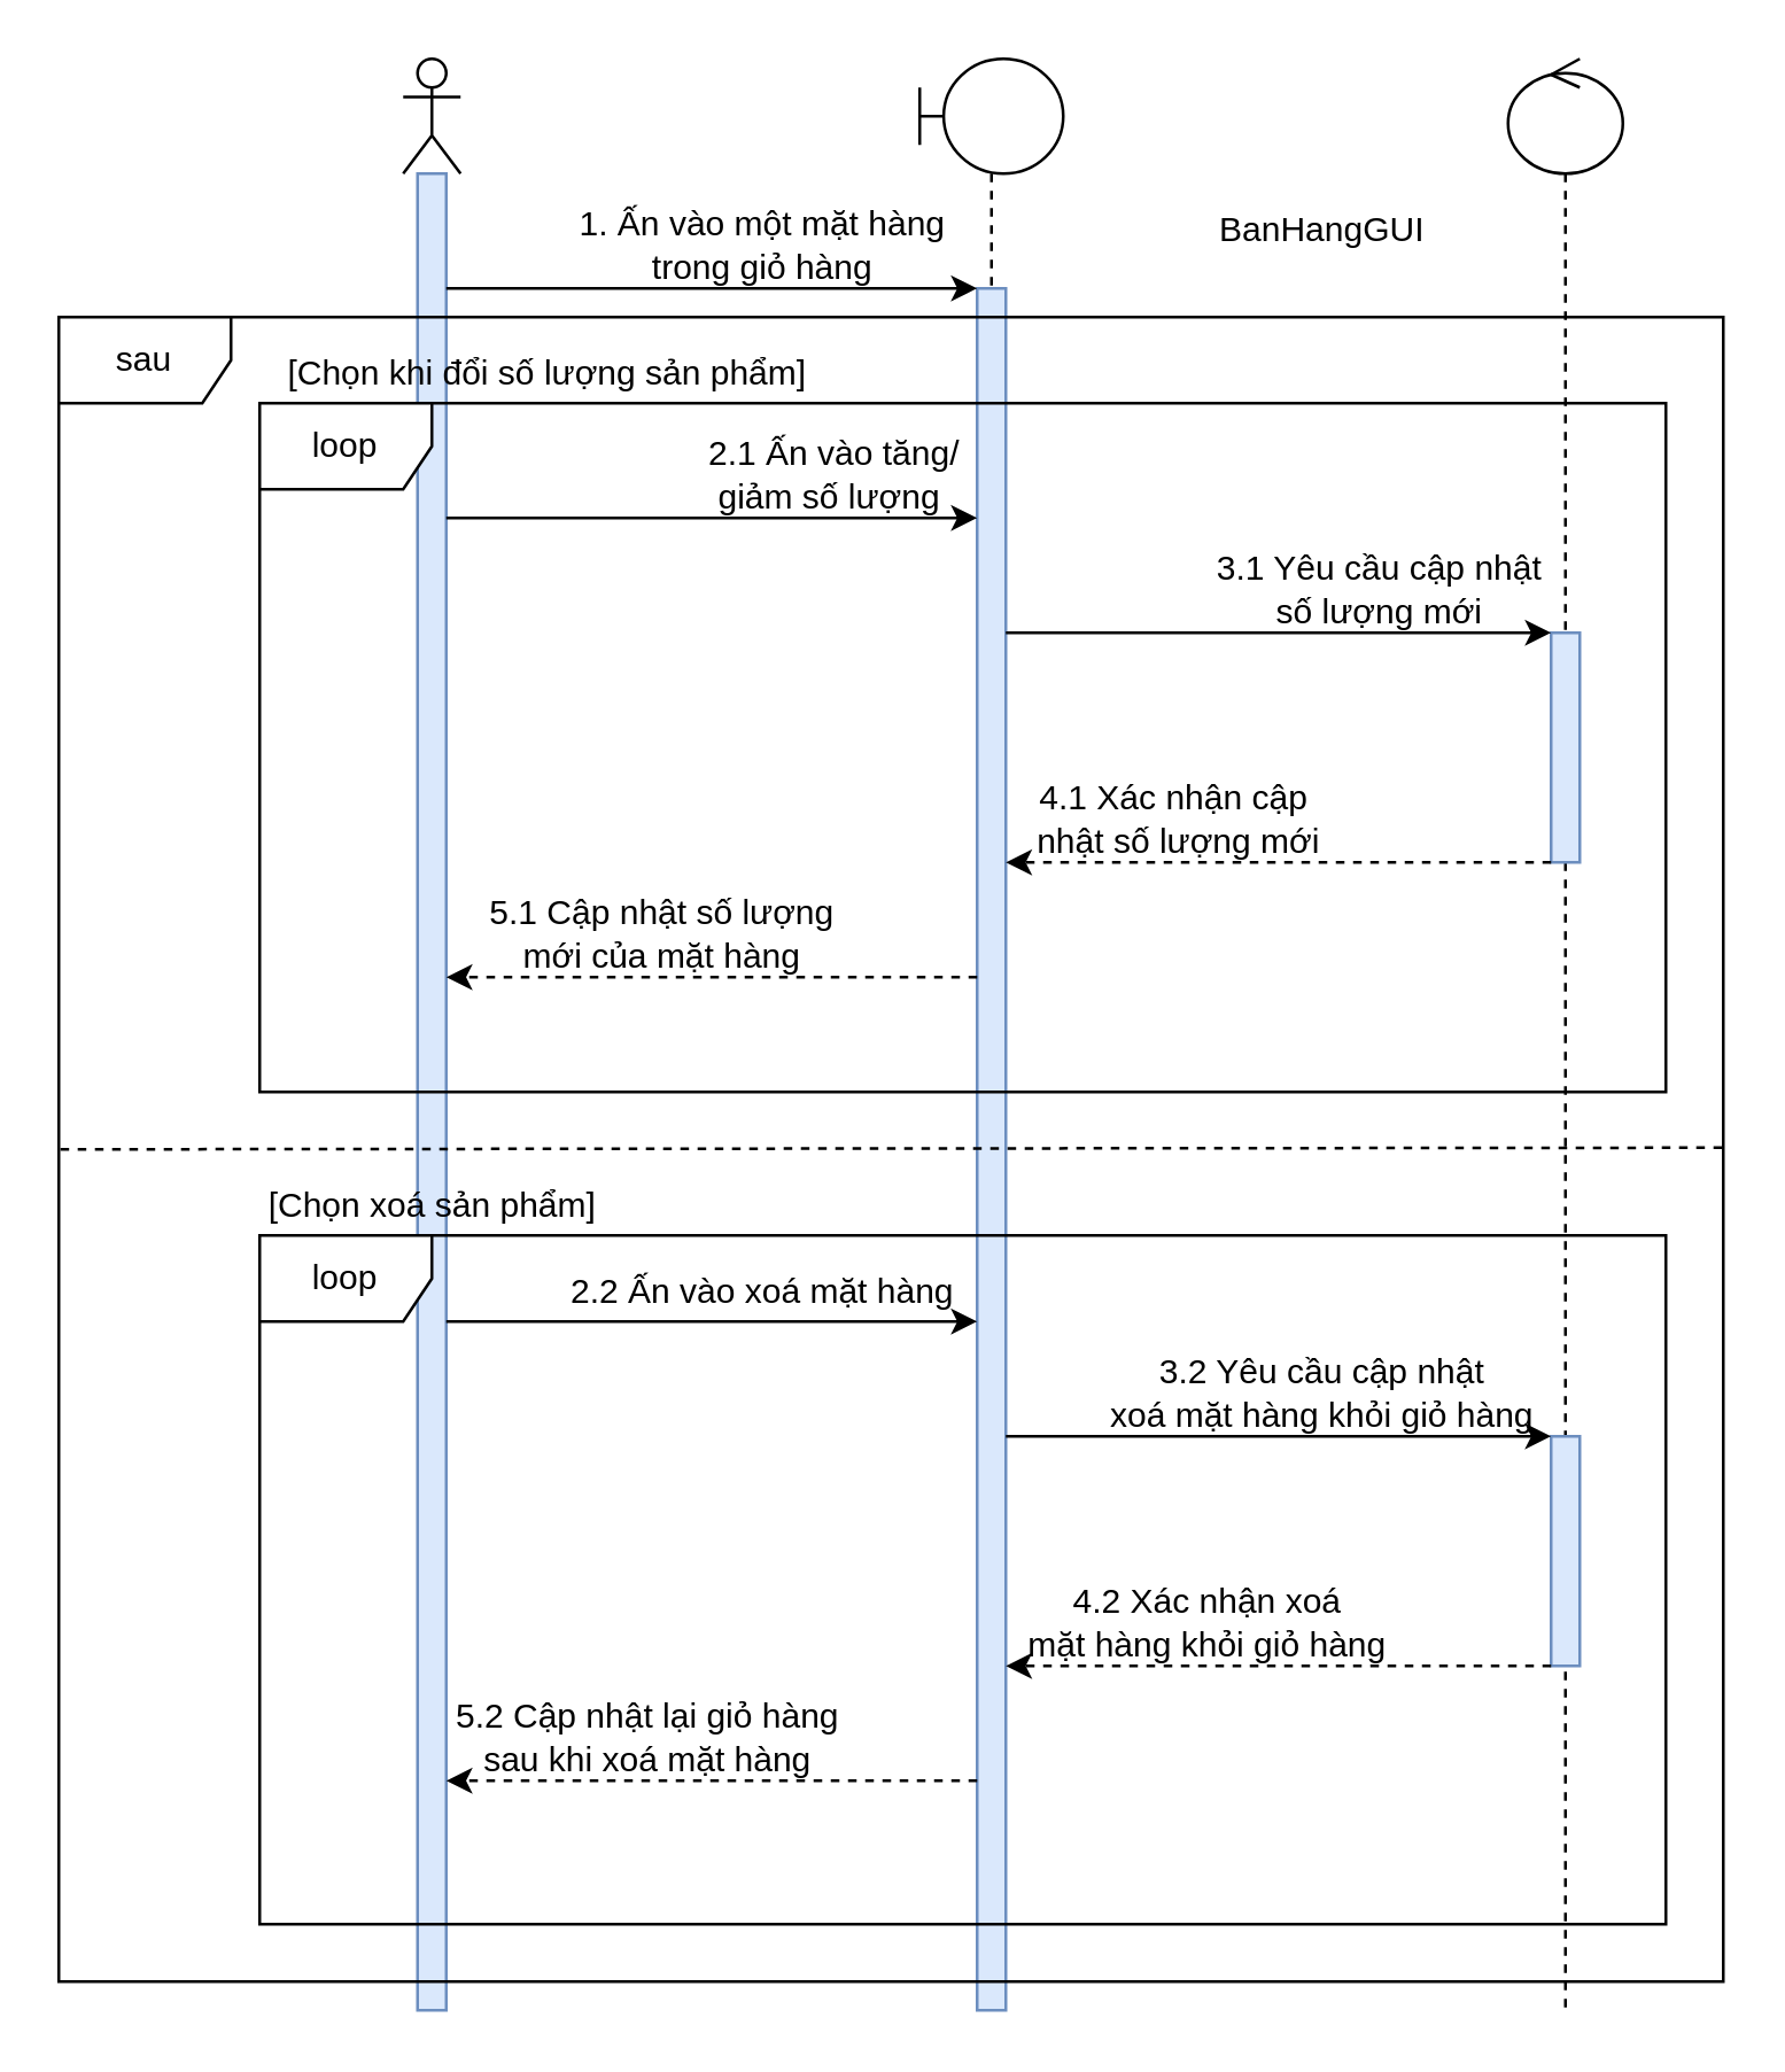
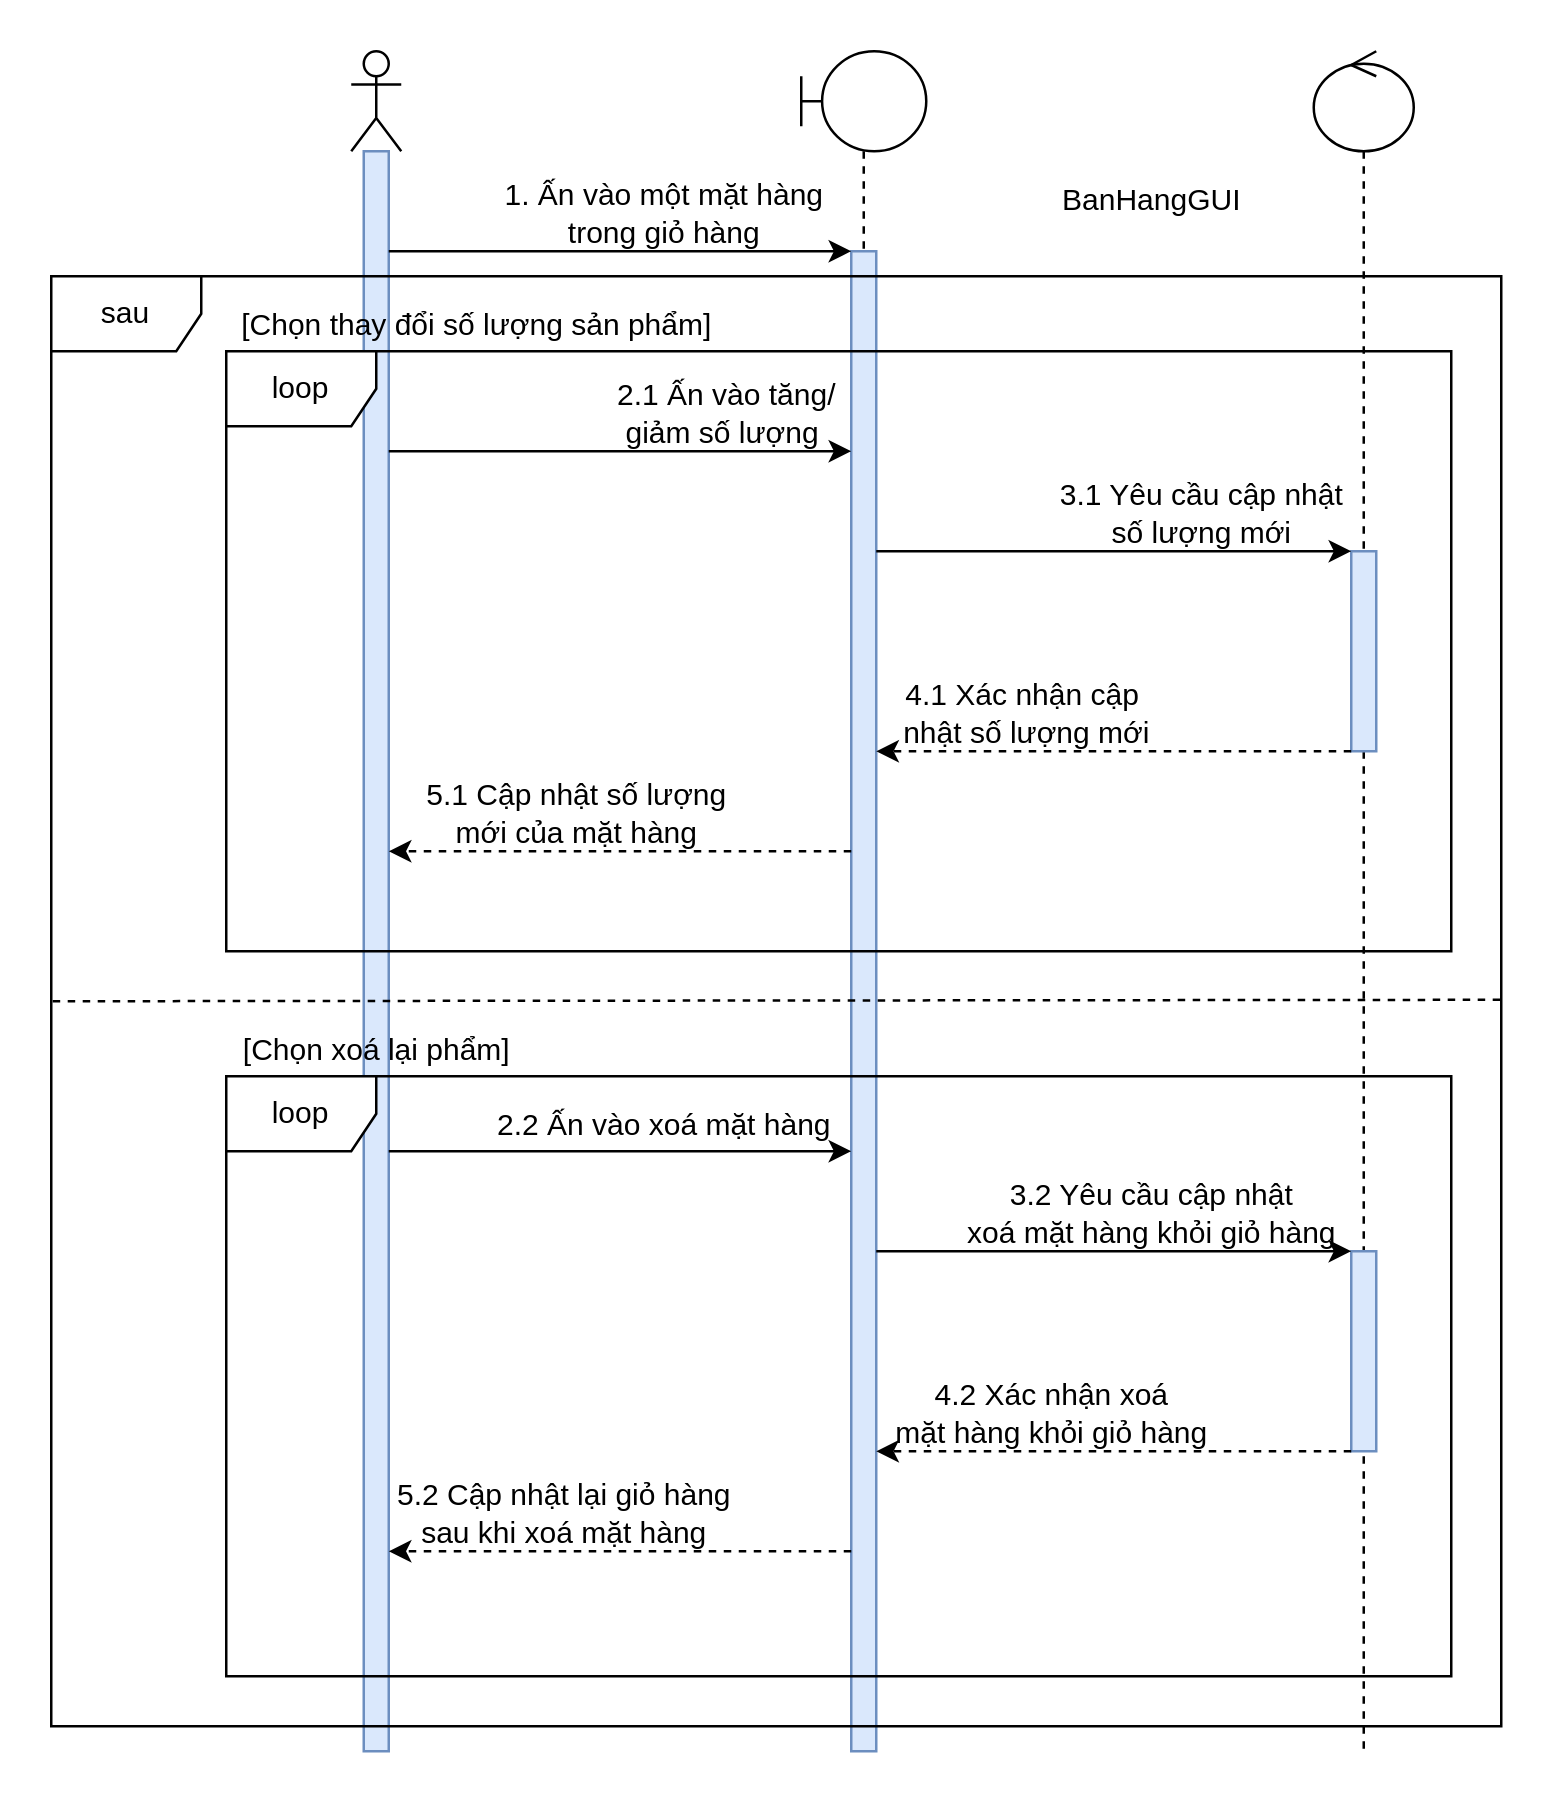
- <mxCell id="31" value="[Chọn khi đổi số lượng sản phẩm]" style="text;html=1;align=center;verticalAlign=middle;resizable=0;points=[];autosize=1;strokeColor=none;fillColor=none;" parent="1" vertex="1"><mxGeometry x="90" y="120" width="200" height="20" as="geometry" /></mxCell>
+ <mxCell id="31" value="[Chọn thay đổi số lượng sản phẩm]" style="text;html=1;align=center;verticalAlign=middle;resizable=0;points=[];autosize=1;strokeColor=none;fillColor=none;" parent="1" vertex="1"><mxGeometry x="90" y="120" width="200" height="20" as="geometry" /></mxCell>
- <mxCell id="32" value="[Chọn xoá sản phẩm]" style="text;html=1;align=center;verticalAlign=middle;resizable=0;points=[];autosize=1;strokeColor=none;fillColor=none;" parent="1" vertex="1"><mxGeometry x="85" y="410" width="130" height="20" as="geometry" /></mxCell>
+ <mxCell id="32" value="[Chọn xoá lại phẩm]" style="text;html=1;align=center;verticalAlign=middle;resizable=0;points=[];autosize=1;strokeColor=none;fillColor=none;" parent="1" vertex="1"><mxGeometry x="85" y="410" width="130" height="20" as="geometry" /></mxCell>
